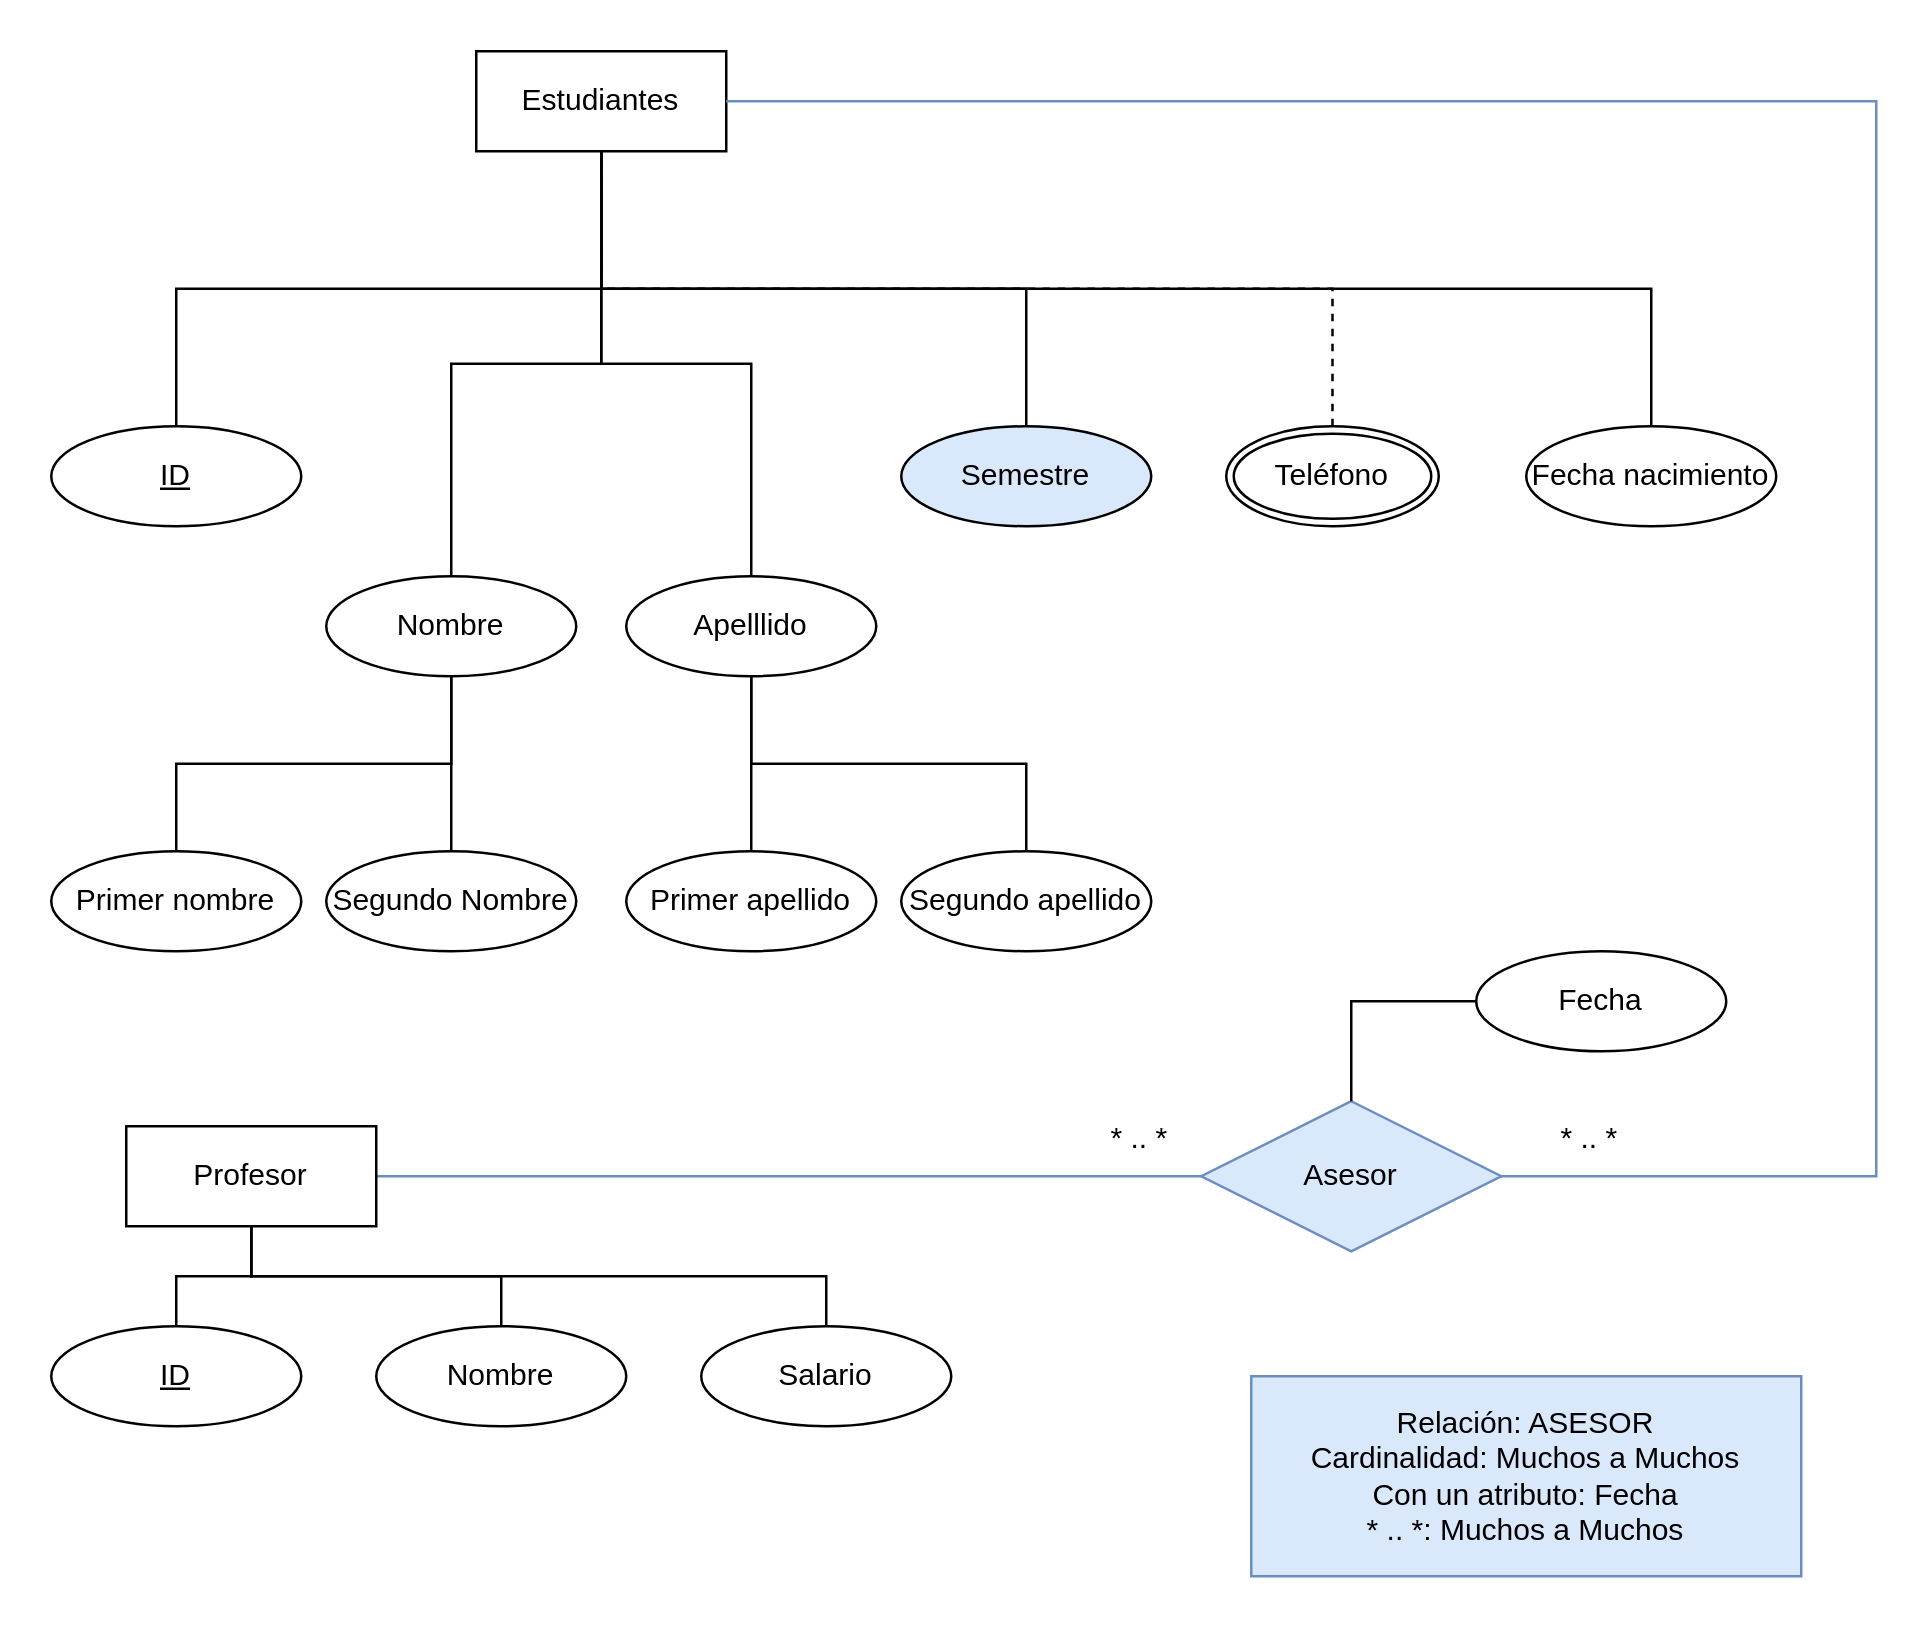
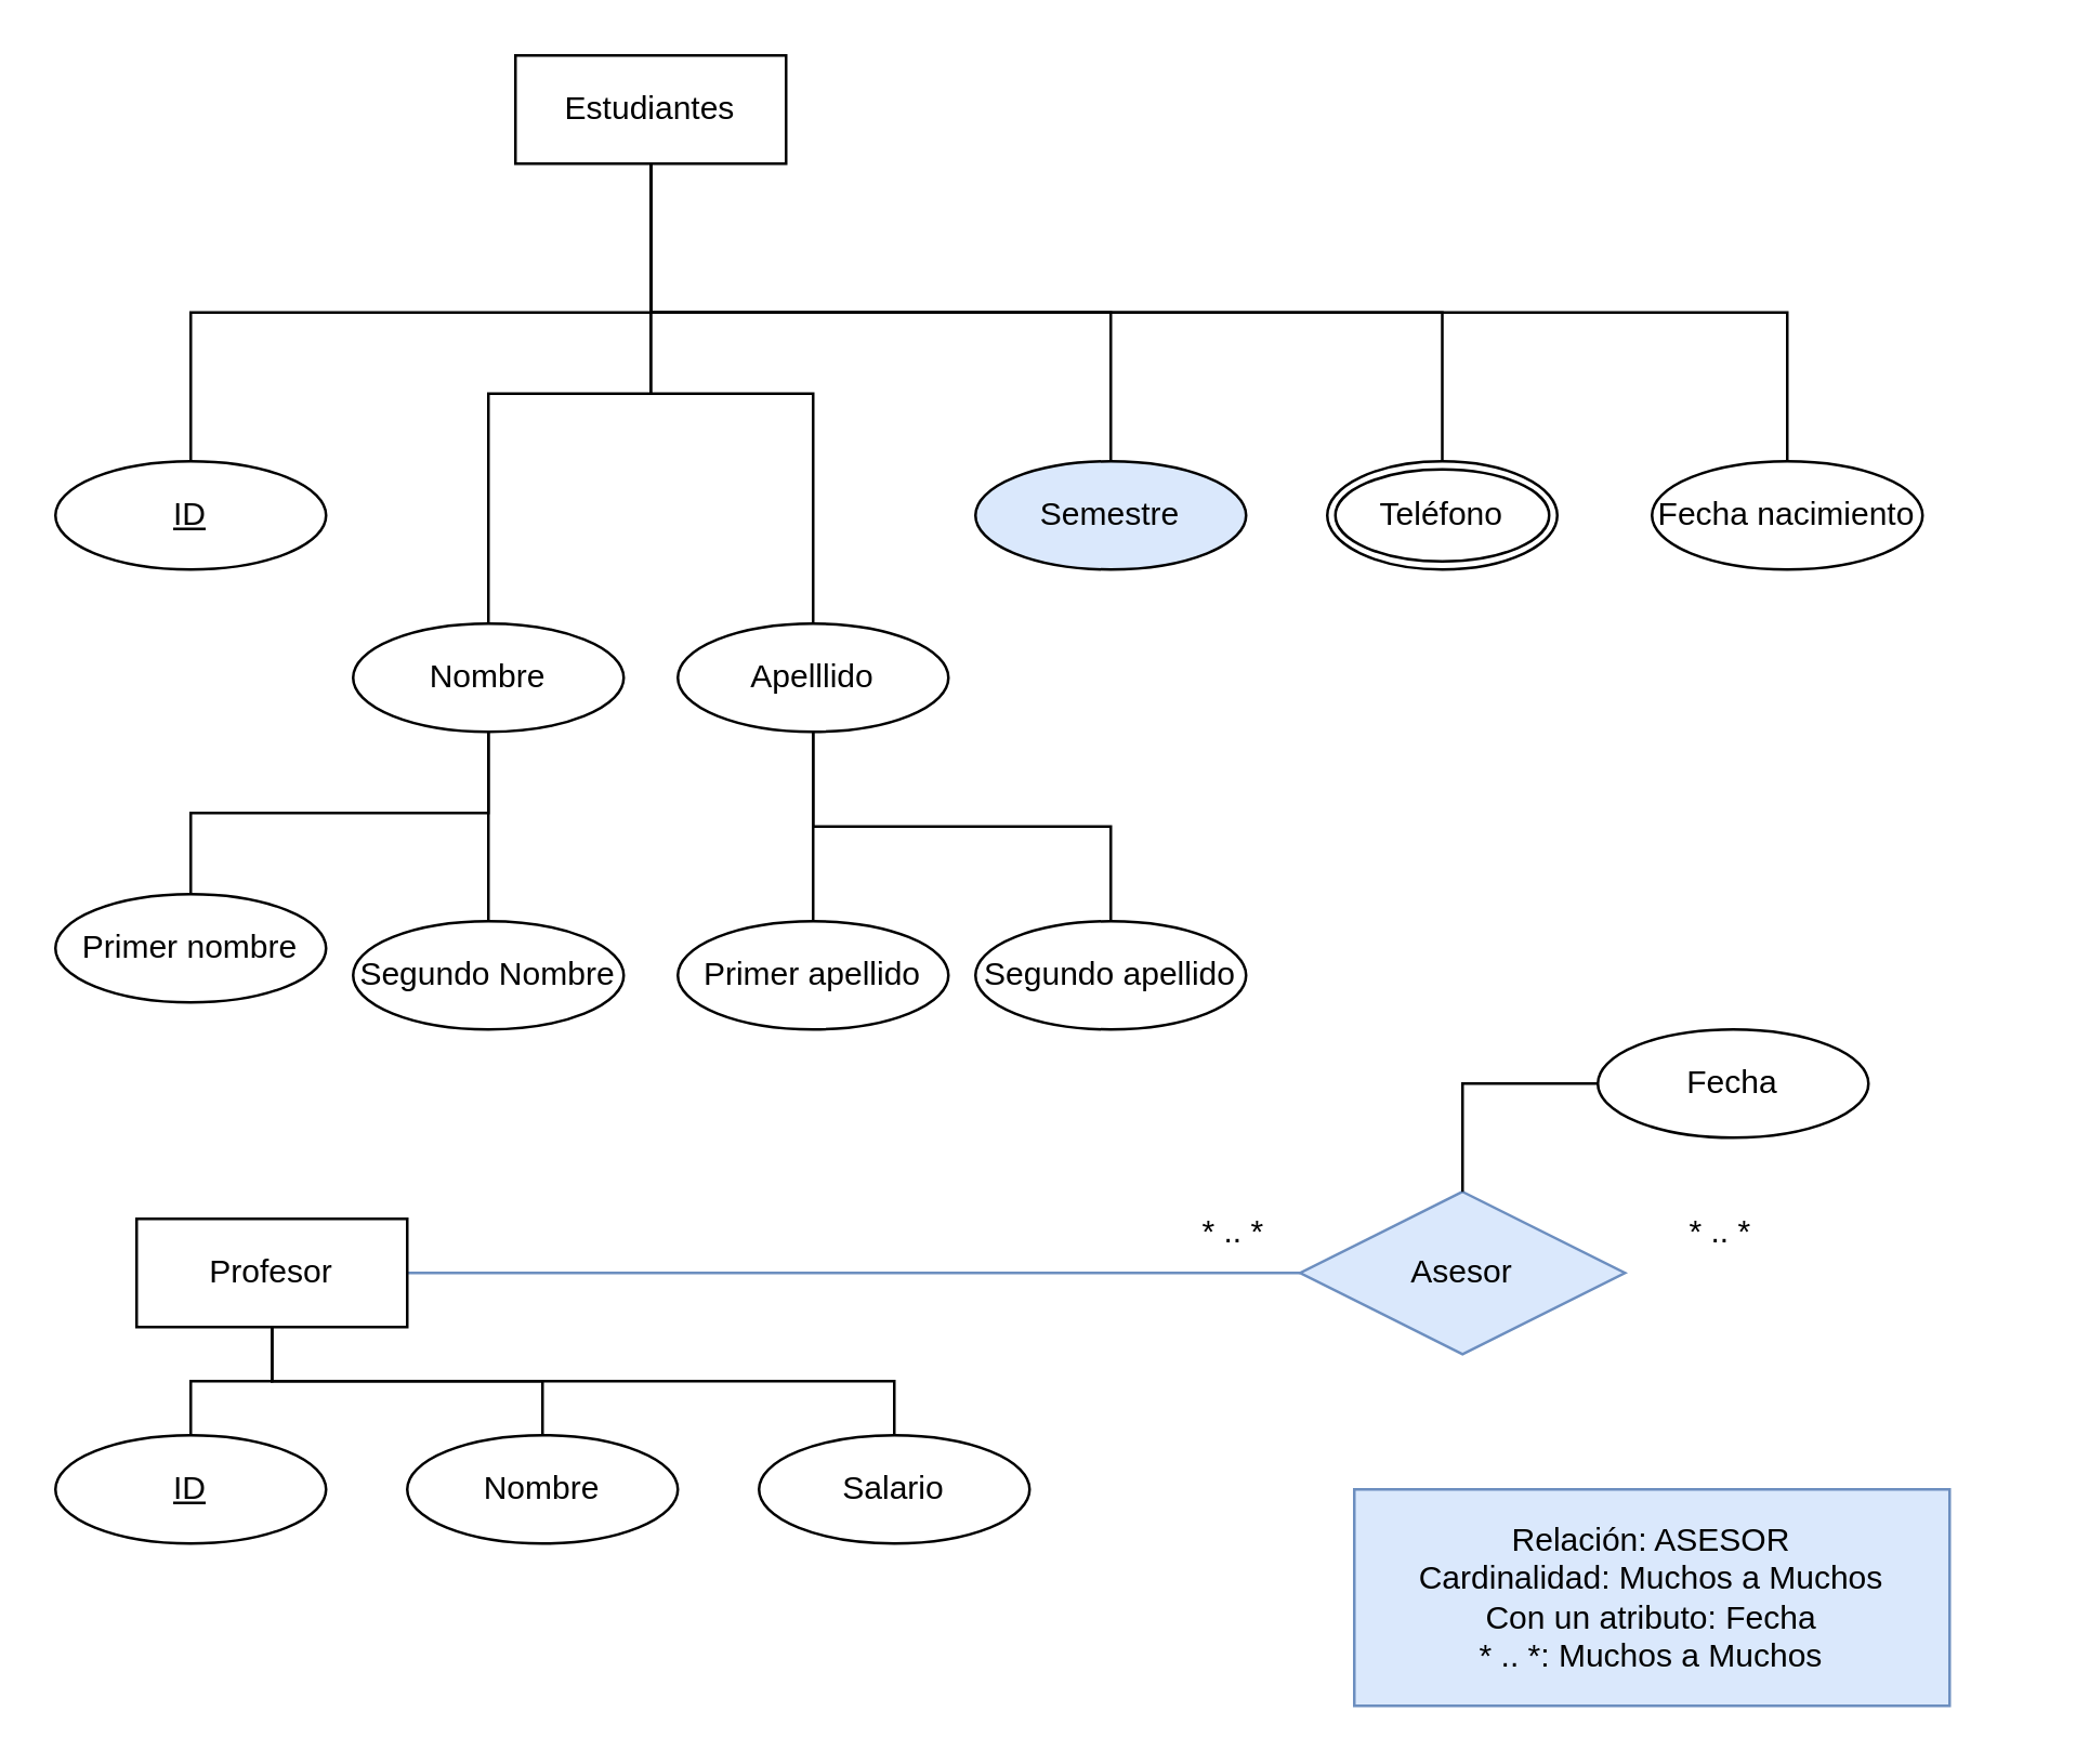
- <mxCell id="31" style="edgeStyle=orthogonalEdgeStyle;rounded=0;orthogonalLoop=1;jettySize=auto;html=1;entryX=1;entryY=0.5;entryDx=0;entryDy=0;exitX=1;exitY=0.5;exitDx=0;exitDy=0;endArrow=none;endFill=0;fillColor=#dae8fc;strokeColor=#6c8ebf;" edge="1" parent="1" source="32" target="2"><mxGeometry relative="1" as="geometry"><Array as="points"><mxPoint x="750" y="470" /><mxPoint x="750" y="40" /></Array></mxGeometry></mxCell>
- <mxCell id="19" style="edgeStyle=orthogonalEdgeStyle;rounded=0;orthogonalLoop=1;jettySize=auto;html=1;entryX=0.5;entryY=1;entryDx=0;entryDy=0;exitX=0.5;exitY=0;exitDx=0;exitDy=0;endArrow=none;endFill=0;dashed=1;" edge="1" parent="1" source="20" target="2"><mxGeometry relative="1" as="geometry" /></mxCell>
+ <mxCell id="19" style="edgeStyle=orthogonalEdgeStyle;rounded=0;orthogonalLoop=1;jettySize=auto;html=1;entryX=0.5;entryY=1;entryDx=0;entryDy=0;exitX=0.5;exitY=0;exitDx=0;exitDy=0;endArrow=none;endFill=0;" edge="1" parent="1" source="20" target="2"><mxGeometry relative="1" as="geometry" /></mxCell>
- <mxCell id="12" value="Primer nombre" style="ellipse;whiteSpace=wrap;html=1;align=center;" vertex="1" parent="1"><mxGeometry x="20" y="340" width="100" height="40" as="geometry" /></mxCell>
+ <mxCell id="12" value="Primer nombre" style="ellipse;whiteSpace=wrap;html=1;align=center;" vertex="1" parent="1"><mxGeometry x="20" y="330" width="100" height="40" as="geometry" /></mxCell>
